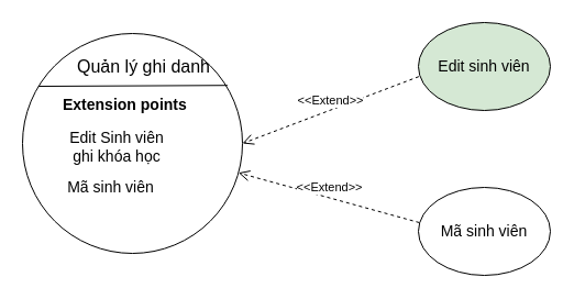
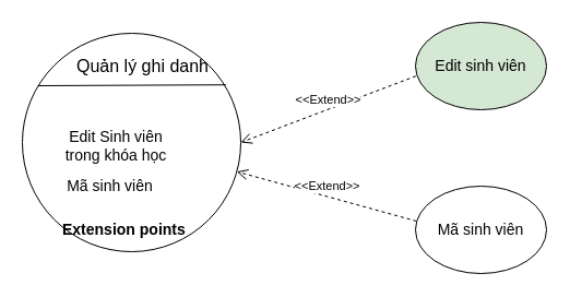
- <mxCell id="10" value="&lt;div style=&quot;text-align: center&quot;&gt;&lt;font face=&quot;helvetica&quot;&gt;&lt;span style=&quot;font-size: 14px&quot;&gt;&lt;b&gt;Extension points&lt;/b&gt;&lt;/span&gt;&lt;/font&gt;&lt;/div&gt;" style="text;whiteSpace=wrap;html=1;" parent="1" vertex="1"><mxGeometry x="55" y="80" width="130" height="30" as="geometry" /></mxCell>
+ <mxCell id="10" value="&lt;div style=&quot;text-align: center&quot;&gt;&lt;font face=&quot;helvetica&quot;&gt;&lt;span style=&quot;font-size: 14px&quot;&gt;&lt;b&gt;Extension points&lt;/b&gt;&lt;/span&gt;&lt;/font&gt;&lt;/div&gt;" style="text;whiteSpace=wrap;html=1;" parent="1" vertex="1"><mxGeometry x="55" y="195" width="130" height="30" as="geometry" /></mxCell>
- <mxCell id="9" value="&lt;div style=&quot;text-align: center&quot;&gt;&lt;font face=&quot;helvetica&quot;&gt;&lt;span style=&quot;font-size: 14px&quot;&gt;Edit Sinh viên ghi khóa học&lt;/span&gt;&lt;/font&gt;&lt;/div&gt;" style="text;whiteSpace=wrap;html=1;" parent="1" vertex="1"><mxGeometry x="50" y="110" width="110" height="30" as="geometry" /></mxCell>
+ <mxCell id="9" value="&lt;div style=&quot;text-align: center&quot;&gt;&lt;font face=&quot;helvetica&quot;&gt;&lt;span style=&quot;font-size: 14px&quot;&gt;Edit Sinh viên trong khóa học&lt;/span&gt;&lt;/font&gt;&lt;/div&gt;" style="text;whiteSpace=wrap;html=1;" parent="1" vertex="1"><mxGeometry x="50" y="110" width="110" height="30" as="geometry" /></mxCell>
